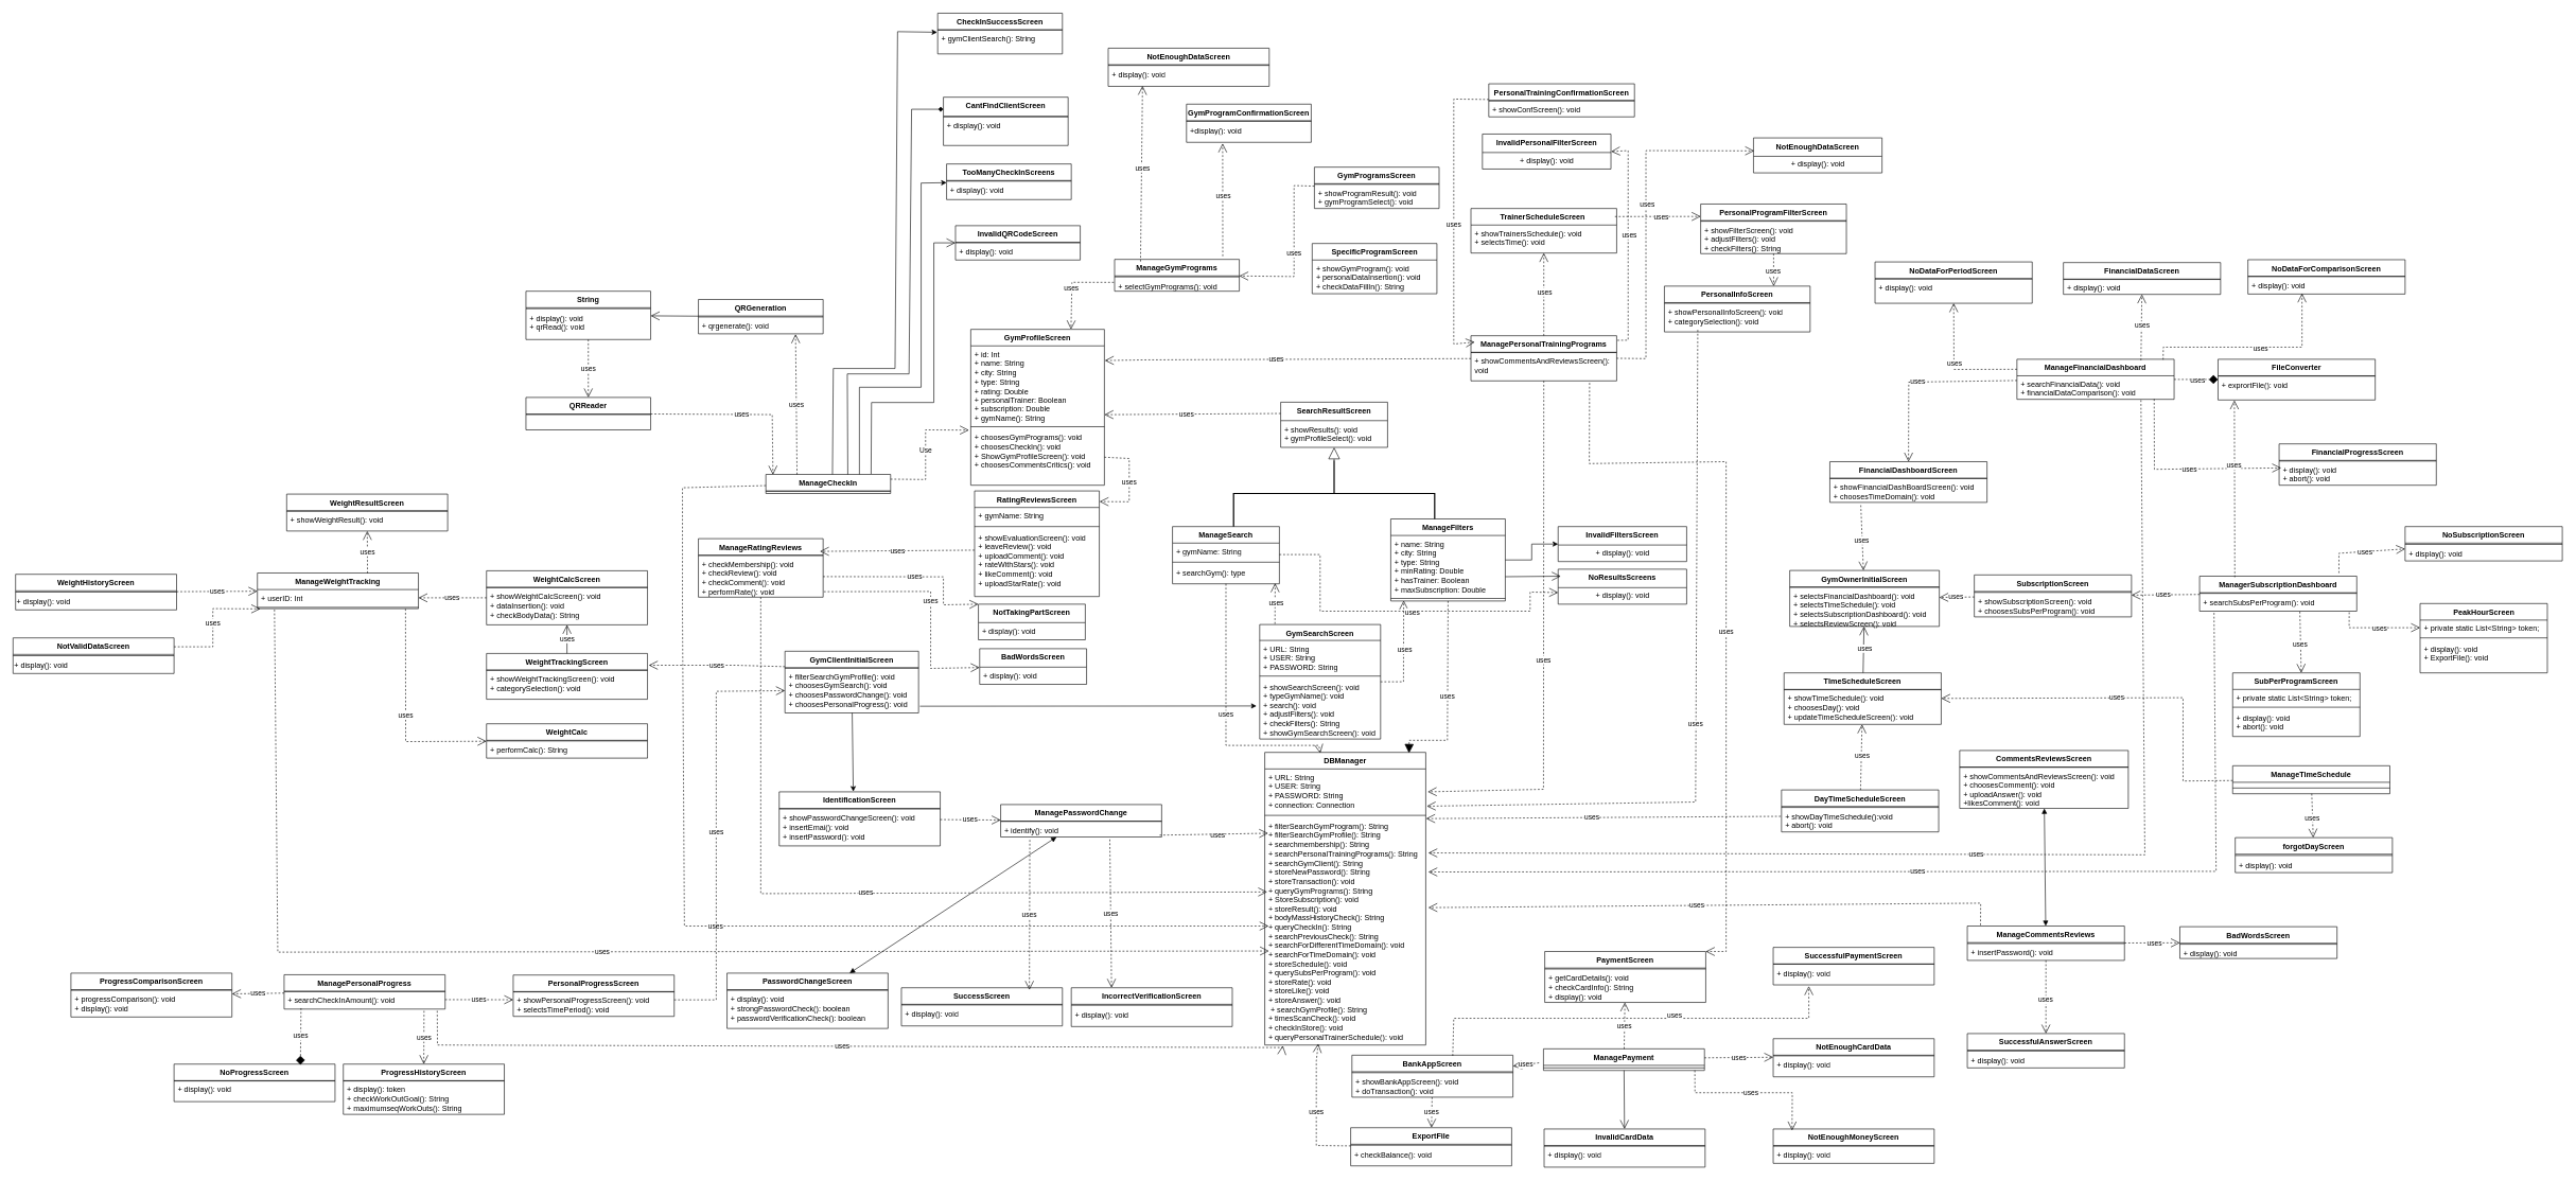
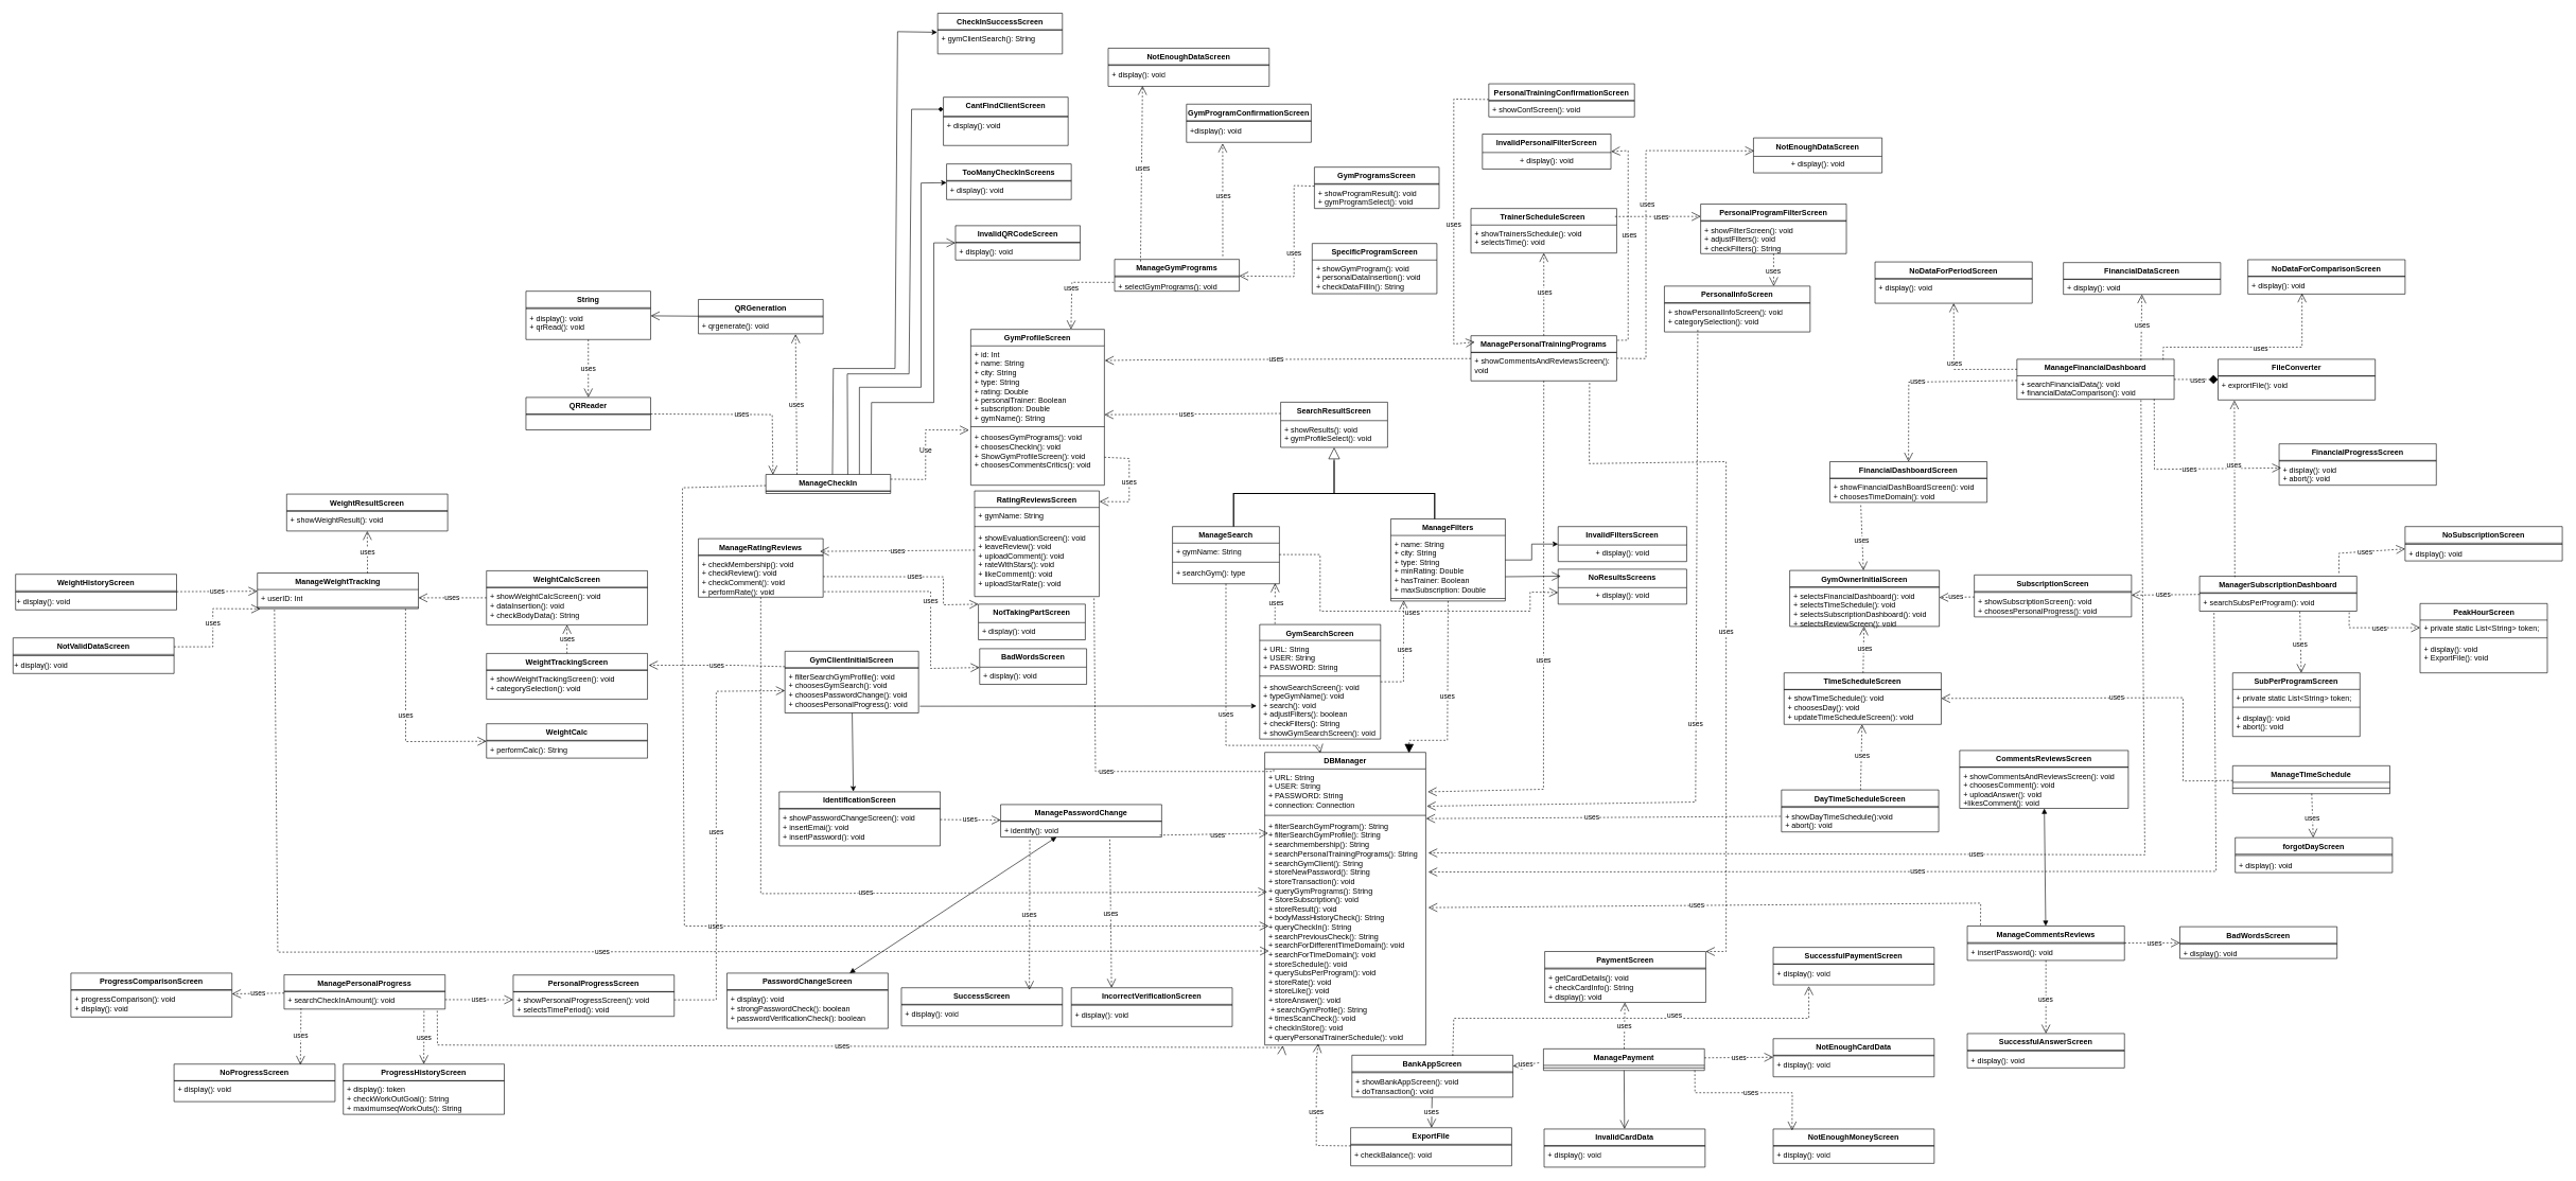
- <mxCell id="295" value="&lt;div&gt;+ showSubscriptionScreen(): void&amp;nbsp;&lt;/div&gt;&lt;div&gt;+ choosesSubsPerProgram(): void&amp;nbsp;&lt;/div&gt;" style="text;strokeColor=none;fillColor=none;align=left;verticalAlign=top;spacingLeft=4;spacingRight=4;overflow=hidden;rotatable=0;points=[[0,0.5],[1,0.5]];portConstraint=eastwest;whiteSpace=wrap;html=1;" vertex="1" parent="293"><mxGeometry y="29" width="247" height="37" as="geometry" /></mxCell>
+ <mxCell id="295" value="&lt;div&gt;+ showSubscriptionScreen(): void&amp;nbsp;&lt;/div&gt;&lt;div&gt;+ choosesPersonalProgress(): void&amp;nbsp;&lt;/div&gt;" style="text;strokeColor=none;fillColor=none;align=left;verticalAlign=top;spacingLeft=4;spacingRight=4;overflow=hidden;rotatable=0;points=[[0,0.5],[1,0.5]];portConstraint=eastwest;whiteSpace=wrap;html=1;" vertex="1" parent="293"><mxGeometry y="29" width="247" height="37" as="geometry" /></mxCell>
- <mxCell id="186" value="uses" style="endArrow=open;endSize=12;dashed=0;html=1;rounded=0;" edge="1" parent="1" source="167" target="170"><mxGeometry width="160" relative="1" as="geometry"><mxPoint x="773" y="1053" as="sourcePoint" /><mxPoint x="564" y="1055" as="targetPoint" /></mxGeometry></mxCell>
+ <mxCell id="186" value="uses" style="endArrow=open;endSize=12;dashed=1;html=1;rounded=0;" edge="1" parent="1" source="167" target="170"><mxGeometry width="160" relative="1" as="geometry"><mxPoint x="773" y="1053" as="sourcePoint" /><mxPoint x="564" y="1055" as="targetPoint" /></mxGeometry></mxCell>
- <mxCell id="283" value="" style="endArrow=open;endSize=12;dashed=0;html=1;rounded=0;" edge="1" parent="1" source="272" target="232"><mxGeometry width="160" relative="1" as="geometry"><mxPoint x="3418" y="860" as="sourcePoint" /><mxPoint x="3420" y="935" as="targetPoint" /></mxGeometry></mxCell>
+ <mxCell id="283" value="" style="endArrow=open;endSize=12;dashed=1;html=1;rounded=0;" edge="1" parent="1" source="272" target="232"><mxGeometry width="160" relative="1" as="geometry"><mxPoint x="3418" y="860" as="sourcePoint" /><mxPoint x="3420" y="935" as="targetPoint" /></mxGeometry></mxCell>
- <mxCell id="8" value="+ showSearchScreen(): void&lt;div&gt;+ typeGymName(): void&amp;nbsp;&lt;/div&gt;&lt;div&gt;+ search(): void&lt;/div&gt;&lt;div&gt;+ adjustFilters(): void&lt;/div&gt;&lt;div&gt;+ checkFilters(): String&lt;/div&gt;&lt;div&gt;+ showGymSearchScreen(): void&amp;nbsp;&lt;/div&gt;" style="text;strokeColor=none;fillColor=none;align=left;verticalAlign=top;spacingLeft=4;spacingRight=4;overflow=hidden;rotatable=0;points=[[0,0.5],[1,0.5]];portConstraint=eastwest;whiteSpace=wrap;html=1;" vertex="1" parent="5"><mxGeometry y="85" width="190" height="95" as="geometry" /></mxCell>
+ <mxCell id="8" value="+ showSearchScreen(): void&lt;div&gt;+ typeGymName(): void&amp;nbsp;&lt;/div&gt;&lt;div&gt;+ search(): void&lt;/div&gt;&lt;div&gt;+ adjustFilters(): boolean&lt;/div&gt;&lt;div&gt;+ checkFilters(): String&lt;/div&gt;&lt;div&gt;+ showGymSearchScreen(): void&amp;nbsp;&lt;/div&gt;" style="text;strokeColor=none;fillColor=none;align=left;verticalAlign=top;spacingLeft=4;spacingRight=4;overflow=hidden;rotatable=0;points=[[0,0.5],[1,0.5]];portConstraint=eastwest;whiteSpace=wrap;html=1;" vertex="1" parent="5"><mxGeometry y="85" width="190" height="95" as="geometry" /></mxCell>
+ <mxCell id="322" value="uses" style="endArrow=open;endSize=12;dashed=1;html=1;rounded=0;exitX=0.958;exitY=1.027;exitDx=0;exitDy=0;exitPerimeter=0;entryX=0.06;entryY=0.007;entryDx=0;entryDy=0;entryPerimeter=0;" edge="1" parent="1" source="28" target="347"><mxGeometry width="160" relative="1" as="geometry"><mxPoint x="1790" y="975.5" as="sourcePoint" /><mxPoint x="2004.951" y="1285.48" as="targetPoint" /><Array as="points"><mxPoint x="1721" y="1212" /><mxPoint x="2001" y="1212" /></Array></mxGeometry></mxCell>
- <mxCell id="231" value="uses" style="endArrow=diamond;endSize=12;dashed=1;html=1;rounded=0;exitX=0.105;exitY=0.945;exitDx=0;exitDy=0;exitPerimeter=0;entryX=0.785;entryY=0.018;entryDx=0;entryDy=0;entryPerimeter=0;" edge="1" parent="1" source="215" target="225"><mxGeometry x="-0.004" width="160" relative="1" as="geometry"><mxPoint x="593" y="1639" as="sourcePoint" /><mxPoint x="593" y="1692" as="targetPoint" /><mxPoint as="offset" /><Array as="points" /></mxGeometry></mxCell>
+ <mxCell id="231" value="uses" style="endArrow=open;endSize=12;dashed=1;html=1;rounded=0;exitX=0.105;exitY=0.945;exitDx=0;exitDy=0;exitPerimeter=0;entryX=0.785;entryY=0.018;entryDx=0;entryDy=0;entryPerimeter=0;" edge="1" parent="1" source="215" target="225"><mxGeometry x="-0.004" width="160" relative="1" as="geometry"><mxPoint x="593" y="1639" as="sourcePoint" /><mxPoint x="593" y="1692" as="targetPoint" /><mxPoint as="offset" /><Array as="points" /></mxGeometry></mxCell>
- <mxCell id="140" value="uses" style="endArrow=open;endSize=12;dashed=1;html=1;rounded=0;" edge="1" parent="1" source="135" target="132"><mxGeometry x="-0.004" width="160" relative="1" as="geometry"><mxPoint x="2260" y="1691" as="sourcePoint" /><mxPoint x="2169" y="1691" as="targetPoint" /><mxPoint as="offset" /></mxGeometry></mxCell>
+ <mxCell id="140" value="uses" style="endArrow=open;endSize=12;dashed=0;html=1;rounded=0;" edge="1" parent="1" source="135" target="132"><mxGeometry x="-0.004" width="160" relative="1" as="geometry"><mxPoint x="2260" y="1691" as="sourcePoint" /><mxPoint x="2169" y="1691" as="targetPoint" /><mxPoint as="offset" /></mxGeometry></mxCell>
